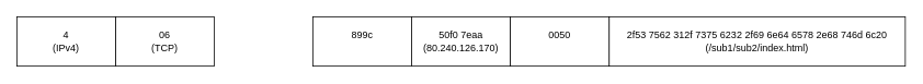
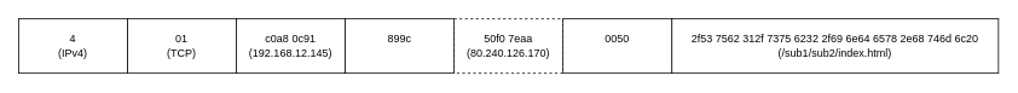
- <mxCell id="4" value="&lt;div&gt;06&lt;/div&gt;(TCP)" style="rounded=0;whiteSpace=wrap;html=1;fontColor=light-dark(#000000,#FF0000);" vertex="1" parent="2"><mxGeometry x="120" width="120" height="60" as="geometry" /></mxCell>
+ <mxCell id="4" value="&lt;div&gt;01&lt;/div&gt;(TCP)" style="rounded=0;whiteSpace=wrap;html=1;fontColor=light-dark(#000000,#FF0000);" vertex="1" parent="2"><mxGeometry x="120" width="120" height="60" as="geometry" /></mxCell>
+ <mxCell id="6" value="&lt;div&gt;c0a8 0c91&lt;/div&gt;&lt;div&gt;(192.168.12.145)&lt;/div&gt;" style="rounded=0;whiteSpace=wrap;html=1;fontColor=light-dark(#000000,#00FFFF);" vertex="1" parent="2"><mxGeometry x="240" width="120" height="60" as="geometry" /></mxCell>
- <mxCell id="7" value="&lt;div&gt;50f0 7eaa&lt;/div&gt;&lt;div&gt;(80.240.126.170)&lt;/div&gt;" style="rounded=0;whiteSpace=wrap;html=1;fontColor=light-dark(#000000,#FF00FF);" vertex="1" parent="2"><mxGeometry x="480" width="120" height="60" as="geometry" /></mxCell>
+ <mxCell id="7" value="&lt;div&gt;50f0 7eaa&lt;/div&gt;&lt;div&gt;(80.240.126.170)&lt;/div&gt;" style="rounded=0;whiteSpace=wrap;html=1;fontColor=light-dark(#000000,#FF00FF);dashed=1;" vertex="1" parent="2"><mxGeometry x="480" width="120" height="60" as="geometry" /></mxCell>
- <mxCell id="8" value="&lt;div&gt;&lt;span style=&quot;color: light-dark(rgb(0, 0, 0), rgb(127, 0, 255));&quot;&gt;0050&lt;/span&gt;&lt;/div&gt;&lt;div&gt;&lt;span style=&quot;color: light-dark(transparent, rgb(127, 0, 255));&quot;&gt;(80)&lt;/span&gt;&lt;/div&gt;" style="rounded=0;whiteSpace=wrap;html=1;fontColor=light-dark(#000000,#FF00FF);" vertex="1" parent="2"><mxGeometry x="600" width="120" height="60" as="geometry" /></mxCell>
+ <mxCell id="8" value="&lt;div&gt;&lt;span style=&quot;color: light-dark(rgb(0, 0, 0), rgb(127, 0, 255));&quot;&gt;0050&lt;/span&gt;&lt;/div&gt;&lt;div&gt;&lt;span style=&quot;color: light-dark(transparent, rgb(127, 0, 255));&quot;&gt;(10)&lt;/span&gt;&lt;/div&gt;" style="rounded=0;whiteSpace=wrap;html=1;fontColor=light-dark(#000000,#FF00FF);" vertex="1" parent="2"><mxGeometry x="600" width="120" height="60" as="geometry" /></mxCell>
